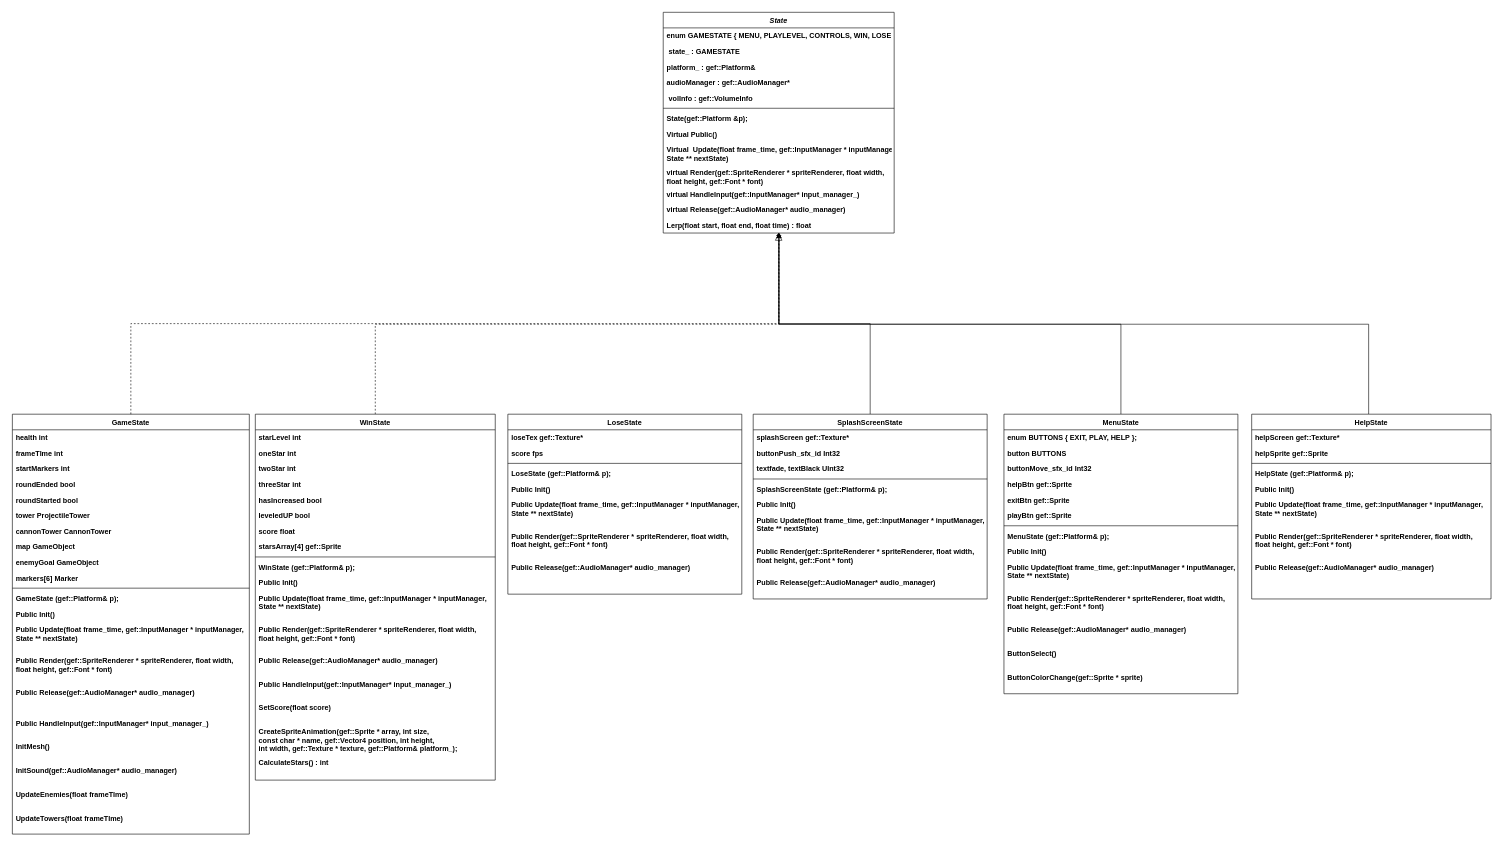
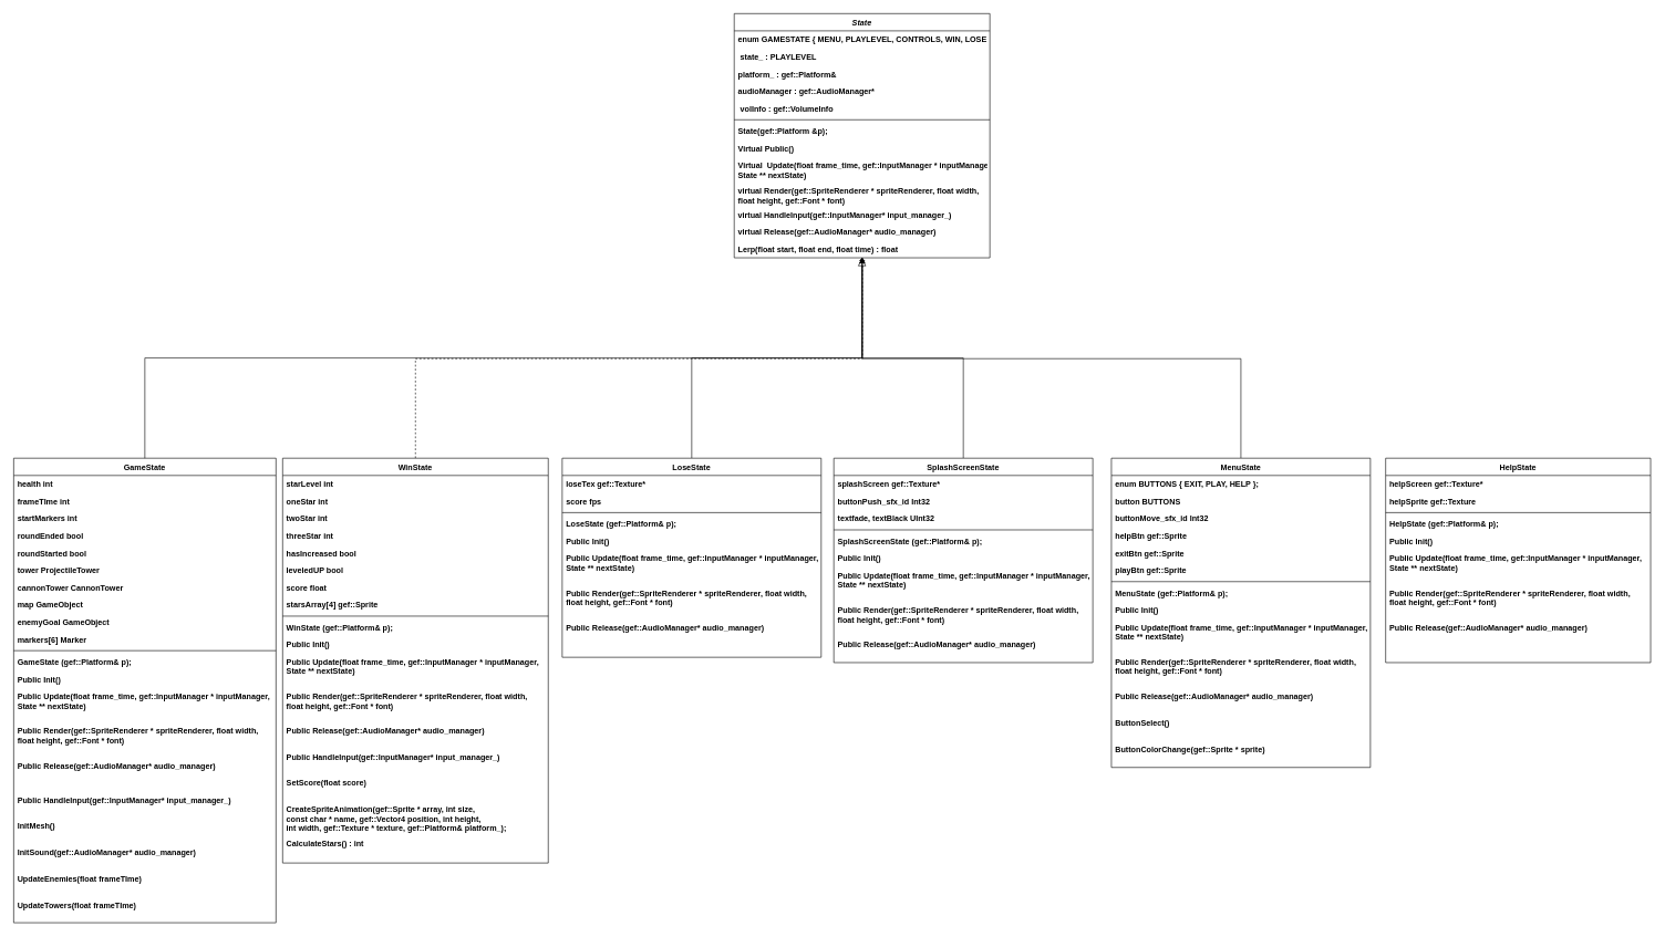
- <mxCell id="4" value=" state_ : GAMESTATE&#10;" style="text;align=left;verticalAlign=top;spacingLeft=4;spacingRight=4;overflow=hidden;rotatable=0;points=[[0,0.5],[1,0.5]];portConstraint=eastwest;rounded=0;shadow=0;html=0;fontStyle=1" parent="2" vertex="1"><mxGeometry y="52" width="385" height="26" as="geometry" /></mxCell>
+ <mxCell id="4" value=" state_ : PLAYLEVEL&#10;" style="text;align=left;verticalAlign=top;spacingLeft=4;spacingRight=4;overflow=hidden;rotatable=0;points=[[0,0.5],[1,0.5]];portConstraint=eastwest;rounded=0;shadow=0;html=0;fontStyle=1" parent="2" vertex="1"><mxGeometry y="52" width="385" height="26" as="geometry" /></mxCell>
- <mxCell id="38" value="" style="endArrow=block;endSize=10;endFill=0;shadow=0;strokeWidth=1;rounded=0;edgeStyle=elbowEdgeStyle;elbow=vertical;fontStyle=1;dashed=1;" parent="1" source="16" target="2" edge="1"><mxGeometry width="160" relative="1" as="geometry"><mxPoint x="303" y="533" as="sourcePoint" /><mxPoint x="303" y="533" as="targetPoint" /></mxGeometry></mxCell>
+ <mxCell id="38" value="" style="endArrow=block;endSize=10;endFill=0;shadow=0;strokeWidth=1;rounded=0;edgeStyle=elbowEdgeStyle;elbow=vertical;fontStyle=1" parent="1" source="16" target="2" edge="1"><mxGeometry width="160" relative="1" as="geometry"><mxPoint x="303" y="533" as="sourcePoint" /><mxPoint x="303" y="533" as="targetPoint" /></mxGeometry></mxCell>
- <mxCell id="96" style="edgeStyle=orthogonalEdgeStyle;rounded=0;orthogonalLoop=1;jettySize=auto;html=1;fontStyle=1" edge="1" parent="1" source="97" target="2"><mxGeometry relative="1" as="geometry"><Array as="points"><mxPoint x="2281" y="540" /><mxPoint x="1298" y="540" /></Array></mxGeometry></mxCell>
+ <mxCell id="59" style="edgeStyle=orthogonalEdgeStyle;rounded=0;orthogonalLoop=1;jettySize=auto;html=1;fontStyle=1" edge="1" parent="1" source="60" target="2"><mxGeometry relative="1" as="geometry" /></mxCell>
- <mxCell id="99" value="helpSprite gef::Sprite" style="text;align=left;verticalAlign=top;spacingLeft=4;spacingRight=4;overflow=hidden;rotatable=0;points=[[0,0.5],[1,0.5]];portConstraint=eastwest;rounded=0;shadow=0;html=0;fontStyle=1" vertex="1" parent="97"><mxGeometry y="52" width="399" height="26" as="geometry" /></mxCell>
+ <mxCell id="99" value="helpSprite gef::Texture" style="text;align=left;verticalAlign=top;spacingLeft=4;spacingRight=4;overflow=hidden;rotatable=0;points=[[0,0.5],[1,0.5]];portConstraint=eastwest;rounded=0;shadow=0;html=0;fontStyle=1" vertex="1" parent="97"><mxGeometry y="52" width="399" height="26" as="geometry" /></mxCell>
